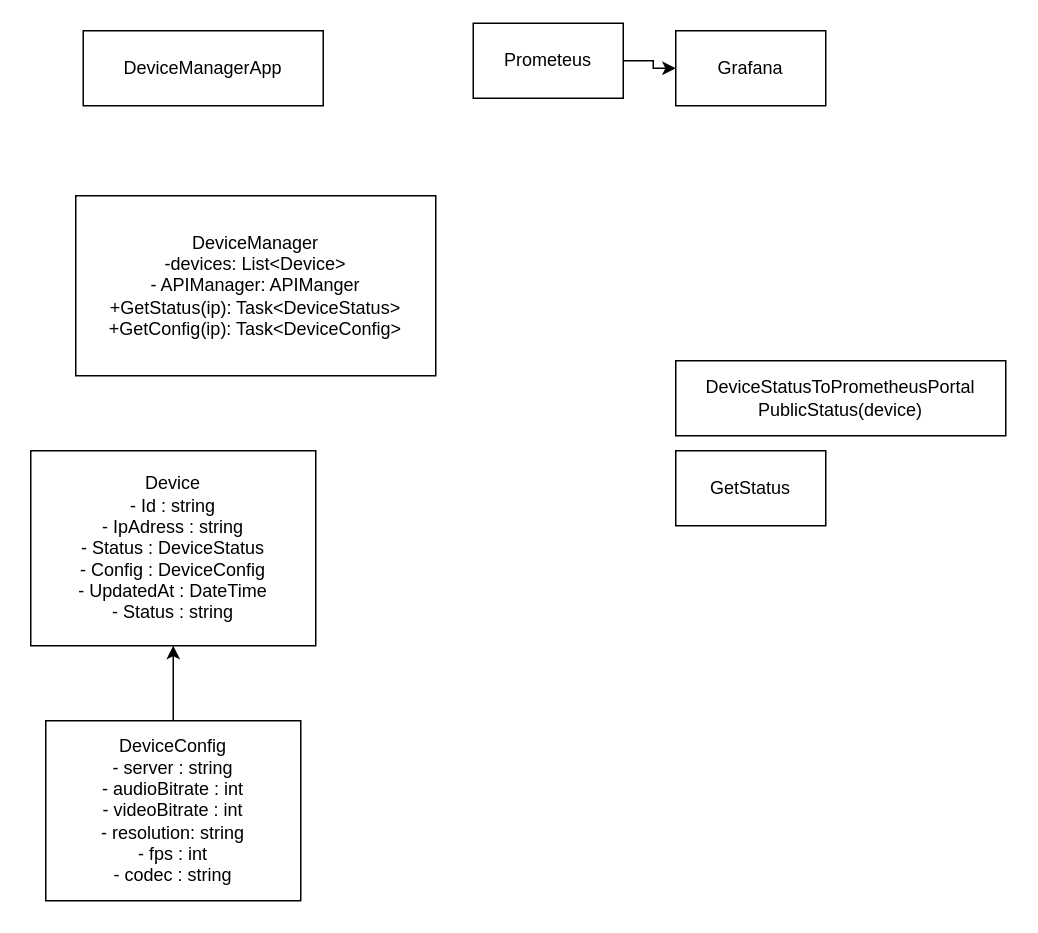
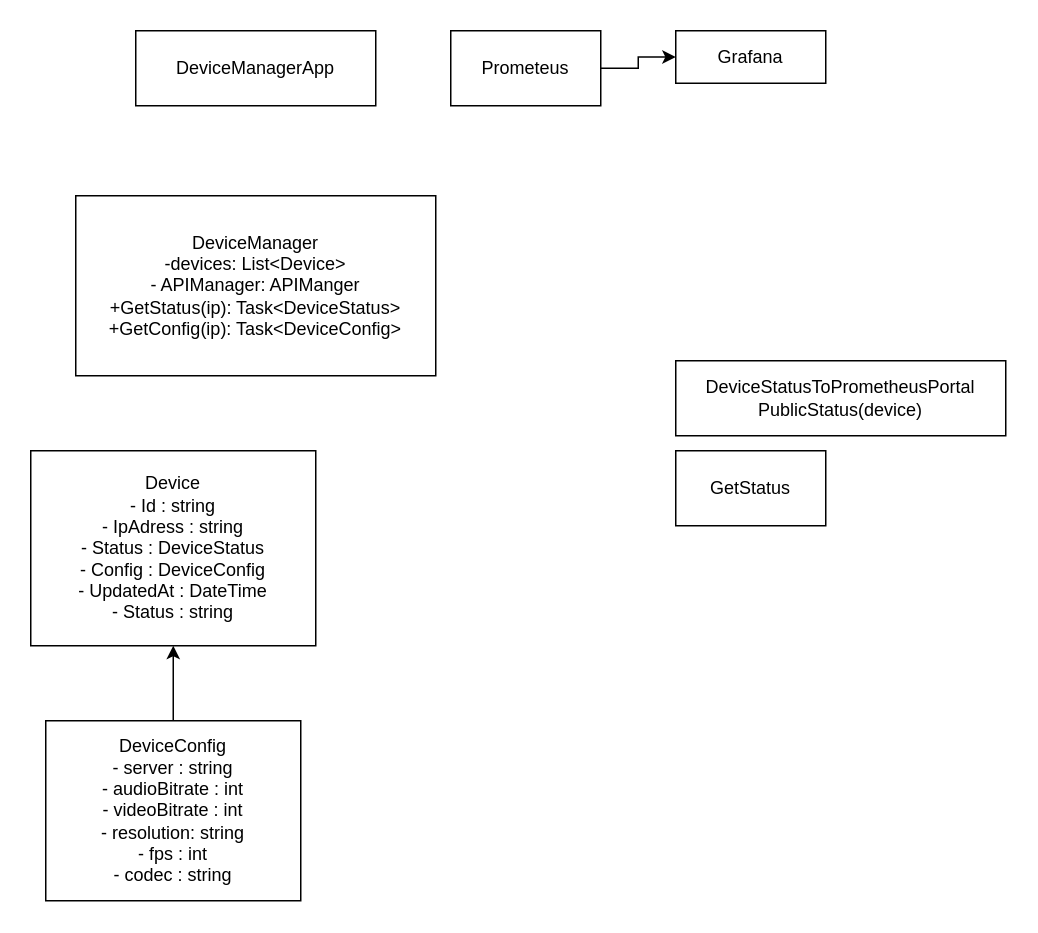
- <mxCell id="4" value="Prometeus" style="html=1;dashed=0;whiteSpace=wrap;" parent="1" vertex="1"><mxGeometry x="315" y="15" width="100" height="50" as="geometry" /></mxCell>
+ <mxCell id="4" value="Prometeus" style="html=1;dashed=0;whiteSpace=wrap;" parent="1" vertex="1"><mxGeometry x="300" y="20" width="100" height="50" as="geometry" /></mxCell>
- <mxCell id="5" value="DeviceManagerApp" style="html=1;dashed=0;whiteSpace=wrap;" parent="1" vertex="1"><mxGeometry x="55" y="20" width="160" height="50" as="geometry" /></mxCell>
+ <mxCell id="5" value="DeviceManagerApp" style="html=1;dashed=0;whiteSpace=wrap;" parent="1" vertex="1"><mxGeometry x="90" y="20" width="160" height="50" as="geometry" /></mxCell>
- <mxCell id="2" value="Grafana" style="html=1;dashed=0;whiteSpace=wrap;" parent="1" vertex="1"><mxGeometry x="450" y="20" width="100" height="50" as="geometry" /></mxCell>
+ <mxCell id="2" value="Grafana" style="html=1;dashed=0;whiteSpace=wrap;" parent="1" vertex="1"><mxGeometry x="450" y="20" width="100" height="35" as="geometry" /></mxCell>
